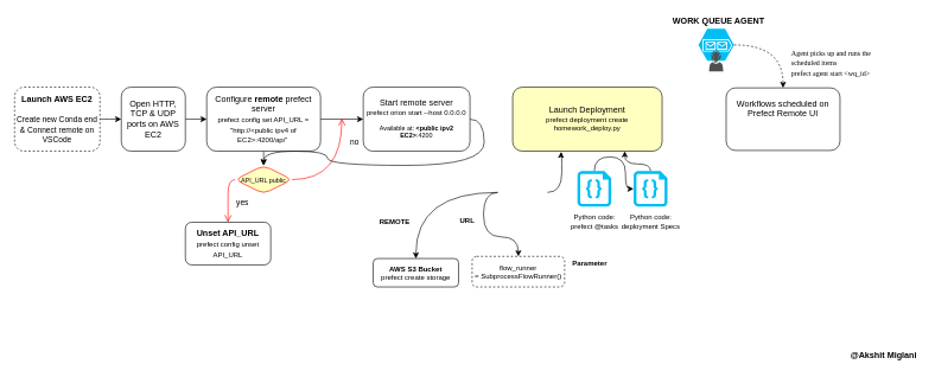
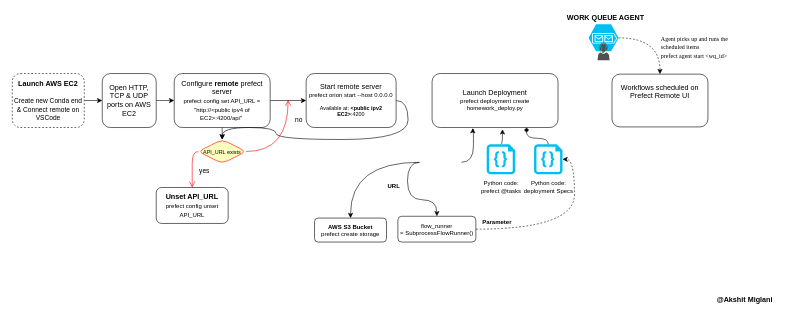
- <mxCell id="39" value="&lt;p style=&quot;margin: 0in; font-family: Calibri;&quot;&gt;&lt;font style=&quot;font-size: 10px;&quot;&gt;Agent picks up and runs the scheduled items&lt;br&gt;&lt;/font&gt;&lt;span style=&quot;font-size: 10px; background-color: initial;&quot;&gt;prefect agent start &amp;lt;wq_id&amp;gt;&lt;/span&gt;&lt;/p&gt;" style="text;whiteSpace=wrap;html=1;fontSize=12;" vertex="1" parent="1"><mxGeometry x="1110" y="60" width="140" height="40" as="geometry" /></mxCell>
+ <mxCell id="39" value="&lt;p style=&quot;margin: 0in; font-family: Calibri;&quot;&gt;&lt;font style=&quot;font-size: 10px;&quot;&gt;Agent picks up and runs the scheduled items&lt;br&gt;&lt;/font&gt;&lt;span style=&quot;font-size: 10px; background-color: initial;&quot;&gt;prefect agent start &amp;lt;wq_id&amp;gt;&lt;/span&gt;&lt;/p&gt;" style="text;whiteSpace=wrap;html=1;fontSize=12;" vertex="1" parent="1"><mxGeometry x="1100" y="50" width="140" height="40" as="geometry" /></mxCell>
- <mxCell id="23" value="&lt;font style=&quot;&quot;&gt;&lt;span style=&quot;font-size: 12px;&quot;&gt;Launch Deployment&lt;/span&gt;&lt;br&gt;&lt;font style=&quot;font-size: 10px;&quot;&gt;prefect deployment create homework_deploy.py&lt;/font&gt;&lt;br&gt;&lt;/font&gt;" style="rounded=1;whiteSpace=wrap;html=1;fontSize=10;fillColor=#ffffc0;" vertex="1" parent="1"><mxGeometry x="720" y="122" width="210" height="90" as="geometry" /></mxCell>
+ <mxCell id="23" value="&lt;font style=&quot;&quot;&gt;&lt;span style=&quot;font-size: 12px;&quot;&gt;Launch Deployment&lt;/span&gt;&lt;br&gt;&lt;font style=&quot;font-size: 10px;&quot;&gt;prefect deployment create homework_deploy.py&lt;/font&gt;&lt;br&gt;&lt;/font&gt;" style="rounded=1;whiteSpace=wrap;html=1;fontSize=10;" vertex="1" parent="1"><mxGeometry x="720" y="122" width="210" height="90" as="geometry" /></mxCell>
- <mxCell id="26" style="edgeStyle=orthogonalEdgeStyle;rounded=0;orthogonalLoop=1;jettySize=auto;html=1;entryX=0.75;entryY=1;entryDx=0;entryDy=0;fontSize=10;curved=1;" edge="1" parent="1" source="27" target="23"><mxGeometry relative="1" as="geometry"><Array as="points"><mxPoint x="914" y="230" /><mxPoint x="878" y="230" /></Array></mxGeometry></mxCell>
+ <mxCell id="26" style="edgeStyle=orthogonalEdgeStyle;rounded=0;orthogonalLoop=1;jettySize=auto;html=1;entryX=0.75;entryY=1;entryDx=0;entryDy=0;fontSize=10;curved=1;endArrow=diamond;" edge="1" parent="1" source="27" target="23"><mxGeometry relative="1" as="geometry"><Array as="points"><mxPoint x="914" y="230" /><mxPoint x="878" y="230" /></Array></mxGeometry></mxCell>
- <mxCell id="24" style="edgeStyle=orthogonalEdgeStyle;rounded=0;orthogonalLoop=1;jettySize=auto;html=1;exitX=0.5;exitY=0;exitDx=0;exitDy=0;exitPerimeter=0;fontSize=10;curved=1;" edge="1" parent="1" source="25" target="27"><mxGeometry relative="1" as="geometry" /></mxCell>
+ <mxCell id="24" style="edgeStyle=orthogonalEdgeStyle;rounded=0;orthogonalLoop=1;jettySize=auto;html=1;exitX=0.5;exitY=0;exitDx=0;exitDy=0;exitPerimeter=0;entryX=0.559;entryY=1.033;entryDx=0;entryDy=0;entryPerimeter=0;fontSize=10;curved=1;" edge="1" parent="1" source="25" target="23"><mxGeometry relative="1" as="geometry" /></mxCell>
- <mxCell id="9" value="&lt;font style=&quot;font-size: 9px;&quot;&gt;API_URL public&lt;/font&gt;" style="rhombus;whiteSpace=wrap;html=1;fillColor=#ffffc0;strokeColor=#ff0000;rounded=1;" vertex="1" parent="1"><mxGeometry x="330" y="232" width="80" height="40" as="geometry" /></mxCell>
+ <mxCell id="9" value="&lt;font style=&quot;font-size: 9px;&quot;&gt;API_URL exists&lt;/font&gt;" style="rhombus;whiteSpace=wrap;html=1;fillColor=#ffffc0;strokeColor=#ff0000;rounded=1;" vertex="1" parent="1"><mxGeometry x="330" y="232" width="80" height="40" as="geometry" /></mxCell>
- <mxCell id="19" value="&lt;b&gt;REMOTE&lt;/b&gt;" style="text;html=1;align=center;verticalAlign=middle;resizable=0;points=[];autosize=1;strokeColor=none;fillColor=none;fontSize=10;" vertex="1" parent="1"><mxGeometry x="524" y="301" width="60" height="20" as="geometry" /></mxCell>
+ <mxCell id="21" style="edgeStyle=orthogonalEdgeStyle;rounded=0;orthogonalLoop=1;jettySize=auto;html=1;exitX=1;exitY=0.5;exitDx=0;exitDy=0;entryX=1;entryY=0.5;entryDx=0;entryDy=0;entryPerimeter=0;fontSize=10;dashed=1;curved=1;" edge="1" parent="1" source="22" target="27"><mxGeometry relative="1" as="geometry" /></mxCell>
- <mxCell id="22" value="flow_runner&lt;br/&gt;= SubprocessFlowRunner()" style="rounded=1;whiteSpace=wrap;html=1;fontSize=10;dashed=1;" vertex="1" parent="1"><mxGeometry x="663" y="360" width="130" height="43" as="geometry" /></mxCell>
+ <mxCell id="22" value="flow_runner&lt;br/&gt;= SubprocessFlowRunner()" style="rounded=1;whiteSpace=wrap;html=1;fontSize=10;" vertex="1" parent="1"><mxGeometry x="663" y="360" width="130" height="43" as="geometry" /></mxCell>
